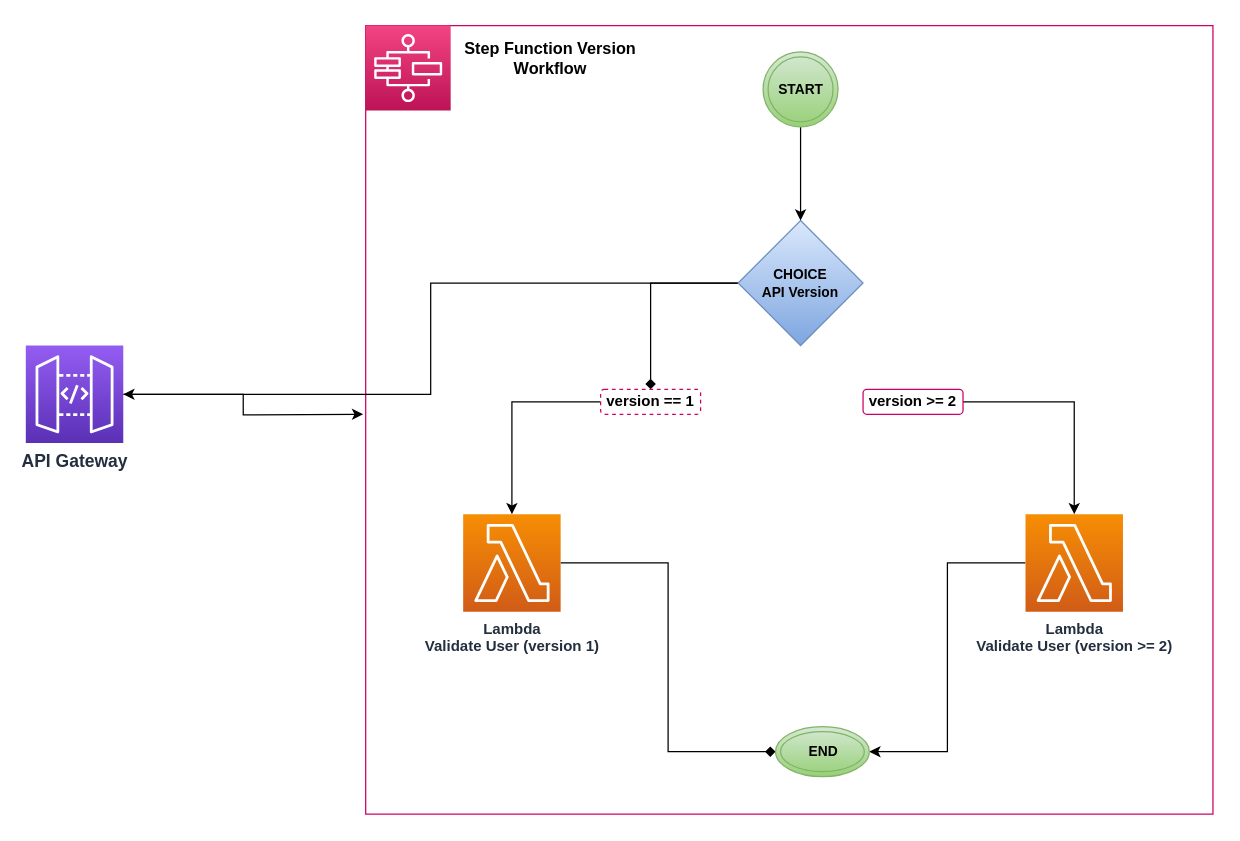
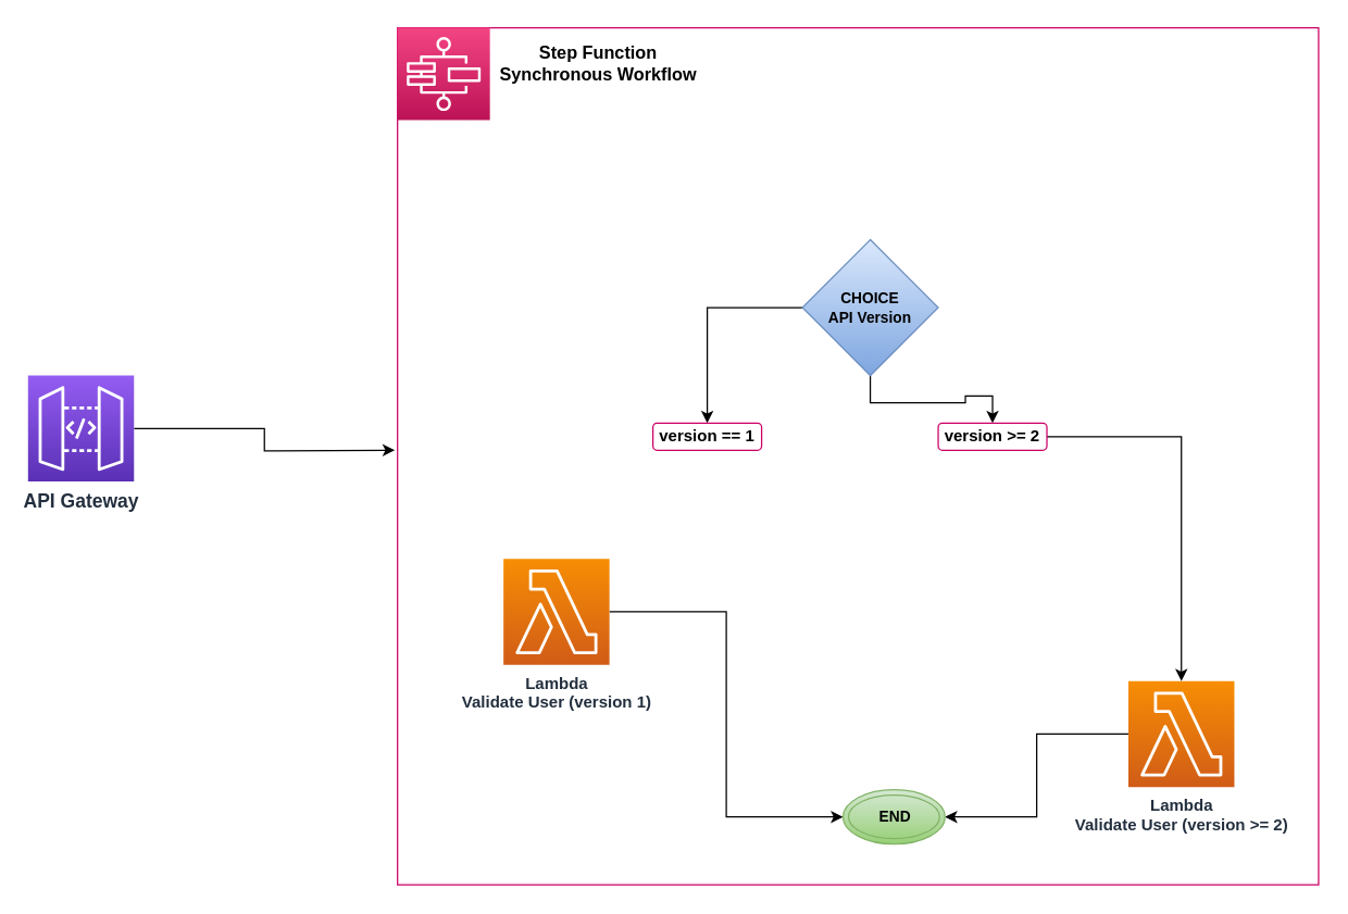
- <mxCell id="20" value="&lt;b&gt;Step Function Version Workflow&lt;/b&gt;" style="text;html=1;strokeColor=none;fillColor=none;align=center;verticalAlign=middle;whiteSpace=wrap;rounded=0;fontSize=13;fontColor=#000000;" vertex="1" parent="1"><mxGeometry x="360" y="31" width="160" height="30" as="geometry" /></mxCell>
+ <mxCell id="20" value="&lt;b&gt;Step Function Synchronous Workflow&lt;/b&gt;" style="text;html=1;strokeColor=none;fillColor=none;align=center;verticalAlign=middle;whiteSpace=wrap;rounded=0;fontSize=13;fontColor=#000000;" vertex="1" parent="1"><mxGeometry x="360" y="31" width="160" height="30" as="geometry" /></mxCell>
- <mxCell id="10" value="&lt;b&gt;&lt;font style=&quot;font-size: 11px;&quot;&gt;START&lt;/font&gt;&lt;/b&gt;" style="ellipse;shape=doubleEllipse;html=1;dashed=0;whitespace=wrap;aspect=fixed;gradientColor=#97d077;fillColor=#d5e8d4;strokeColor=#82b366;" vertex="1" parent="1"><mxGeometry x="610" y="41" width="60" height="60" as="geometry" /></mxCell>
- <mxCell id="9" style="edgeStyle=orthogonalEdgeStyle;rounded=0;orthogonalLoop=1;jettySize=auto;html=1;" edge="1" parent="1" source="10" target="8"><mxGeometry relative="1" as="geometry" /></mxCell>
- <mxCell id="6" style="edgeStyle=orthogonalEdgeStyle;rounded=0;orthogonalLoop=1;jettySize=auto;html=1;fontSize=13;" edge="1" parent="1" source="8" target="3"><mxGeometry relative="1" as="geometry" /></mxCell>
+ <mxCell id="6" style="edgeStyle=orthogonalEdgeStyle;rounded=0;orthogonalLoop=1;jettySize=auto;html=1;entryX=0.5;entryY=0;entryDx=0;entryDy=0;fontSize=13;" edge="1" parent="1" source="8" target="19"><mxGeometry relative="1" as="geometry" /></mxCell>
- <mxCell id="7" style="edgeStyle=orthogonalEdgeStyle;rounded=0;orthogonalLoop=1;jettySize=auto;html=1;fontSize=13;endArrow=diamond;" edge="1" parent="1" source="8" target="17"><mxGeometry relative="1" as="geometry" /></mxCell>
+ <mxCell id="7" style="edgeStyle=orthogonalEdgeStyle;rounded=0;orthogonalLoop=1;jettySize=auto;html=1;fontSize=13;" edge="1" parent="1" source="8" target="17"><mxGeometry relative="1" as="geometry" /></mxCell>
- <mxCell id="17" value="&lt;b&gt;version == 1&lt;/b&gt;" style="rounded=1;whiteSpace=wrap;html=1;strokeColor=#CC0066;dashed=1;" vertex="1" parent="1"><mxGeometry x="480" y="311" width="80" height="20" as="geometry" /></mxCell>
+ <mxCell id="17" value="&lt;b&gt;version == 1&lt;/b&gt;" style="rounded=1;whiteSpace=wrap;html=1;strokeColor=#CC0066;" vertex="1" parent="1"><mxGeometry x="480" y="311" width="80" height="20" as="geometry" /></mxCell>
- <mxCell id="16" style="edgeStyle=orthogonalEdgeStyle;rounded=0;orthogonalLoop=1;jettySize=auto;html=1;fontSize=13;" edge="1" parent="1" source="17" target="12"><mxGeometry relative="1" as="geometry" /></mxCell>
- <mxCell id="14" value="&lt;b&gt;&lt;font style=&quot;font-size: 12px;&quot;&gt;Lambda&lt;br&gt;Validate User (version &amp;gt;= 2)&lt;/font&gt;&lt;/b&gt;" style="points=[[0,0,0],[0.25,0,0],[0.5,0,0],[0.75,0,0],[1,0,0],[0,1,0],[0.25,1,0],[0.5,1,0],[0.75,1,0],[1,1,0],[0,0.25,0],[0,0.5,0],[0,0.75,0],[1,0.25,0],[1,0.5,0],[1,0.75,0]];outlineConnect=0;fontColor=#232F3E;gradientColor=#F78E04;gradientDirection=north;fillColor=#D05C17;strokeColor=#ffffff;dashed=0;verticalLabelPosition=bottom;verticalAlign=top;align=center;html=1;fontSize=12;fontStyle=0;aspect=fixed;shape=mxgraph.aws4.resourceIcon;resIcon=mxgraph.aws4.lambda;" vertex="1" parent="1"><mxGeometry x="820" y="411" width="78" height="78" as="geometry" /></mxCell>
+ <mxCell id="14" value="&lt;b&gt;&lt;font style=&quot;font-size: 12px;&quot;&gt;Lambda&lt;br&gt;Validate User (version &amp;gt;= 2)&lt;/font&gt;&lt;/b&gt;" style="points=[[0,0,0],[0.25,0,0],[0.5,0,0],[0.75,0,0],[1,0,0],[0,1,0],[0.25,1,0],[0.5,1,0],[0.75,1,0],[1,1,0],[0,0.25,0],[0,0.5,0],[0,0.75,0],[1,0.25,0],[1,0.5,0],[1,0.75,0]];outlineConnect=0;fontColor=#232F3E;gradientColor=#F78E04;gradientDirection=north;fillColor=#D05C17;strokeColor=#ffffff;dashed=0;verticalLabelPosition=bottom;verticalAlign=top;align=center;html=1;fontSize=12;fontStyle=0;aspect=fixed;shape=mxgraph.aws4.resourceIcon;resIcon=mxgraph.aws4.lambda;" vertex="1" parent="1"><mxGeometry x="830" y="501" width="78" height="78" as="geometry" /></mxCell>
- <mxCell id="11" style="edgeStyle=orthogonalEdgeStyle;rounded=0;orthogonalLoop=1;jettySize=auto;html=1;entryX=0;entryY=0.5;entryDx=0;entryDy=0;fontSize=13;endArrow=diamond;" edge="1" parent="1" source="12" target="15"><mxGeometry relative="1" as="geometry" /></mxCell>
+ <mxCell id="11" style="edgeStyle=orthogonalEdgeStyle;rounded=0;orthogonalLoop=1;jettySize=auto;html=1;entryX=0;entryY=0.5;entryDx=0;entryDy=0;fontSize=13;" edge="1" parent="1" source="12" target="15"><mxGeometry relative="1" as="geometry" /></mxCell>
